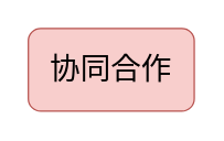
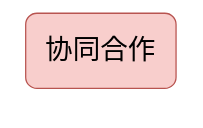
- <mxCell id="2" value="协同合作" style="rounded=1;whiteSpace=wrap;html=1;fontFamily=楷体;fontSize=22;fillColor=#f8cecc;strokeColor=#b85450;" parent="1" vertex="1"><mxGeometry x="20" y="20" width="120" height="60" as="geometry" /></mxCell>
+ <mxCell id="2" value="协同合作" style="rounded=1;whiteSpace=wrap;html=1;fontFamily=楷体;fontSize=22;fillColor=#f8cecc;strokeColor=#b85450;" parent="1" vertex="1"><mxGeometry x="20" y="10" width="120" height="60" as="geometry" /></mxCell>
